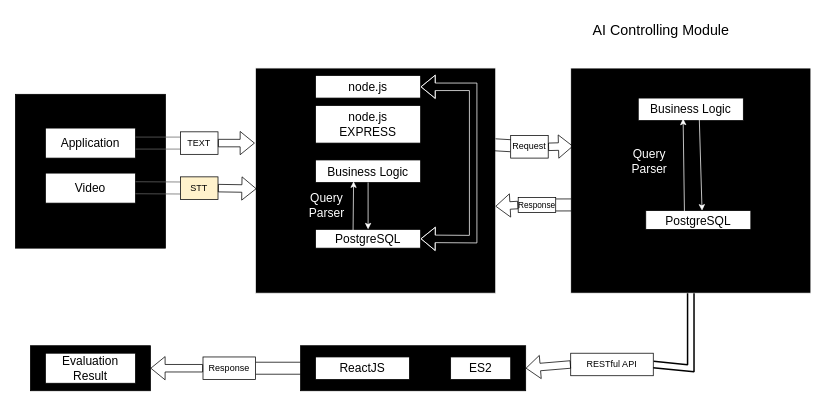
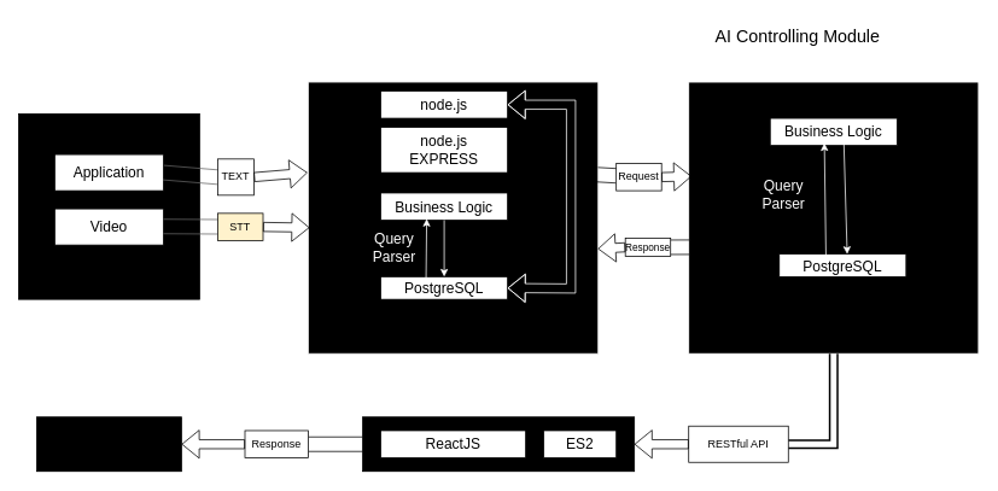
- <mxCell id="10" value="TEXT" style="rounded=0;whiteSpace=wrap;html=1;" parent="1" vertex="1"><mxGeometry x="240" y="175" width="50" height="30" as="geometry" /></mxCell>
+ <mxCell id="10" value="TEXT" style="rounded=0;whiteSpace=wrap;html=1;" parent="1" vertex="1"><mxGeometry x="240" y="175" width="40" height="40" as="geometry" /></mxCell>
- <mxCell id="32" value="RESTful API" style="rounded=0;whiteSpace=wrap;html=1;" parent="1" vertex="1"><mxGeometry x="760" y="470" width="110" height="30" as="geometry" /></mxCell>
+ <mxCell id="32" value="RESTful API" style="rounded=0;whiteSpace=wrap;html=1;" parent="1" vertex="1"><mxGeometry x="760" y="470" width="110" height="40" as="geometry" /></mxCell>
- <mxCell id="41" value="&lt;font style=&quot;font-size: 16px;&quot;&gt;Evaluation Result&lt;/font&gt;" style="rounded=0;whiteSpace=wrap;html=1;" parent="1" vertex="1"><mxGeometry x="60" y="470" width="120" height="40" as="geometry" /></mxCell>
- <mxCell id="35" value="&lt;font style=&quot;font-size: 16px;&quot;&gt;ReactJS&lt;/font&gt;" style="rounded=0;whiteSpace=wrap;html=1;" parent="1" vertex="1"><mxGeometry x="420" y="475" width="125" height="30" as="geometry" /></mxCell>
+ <mxCell id="35" value="&lt;font style=&quot;font-size: 16px;&quot;&gt;ReactJS&lt;/font&gt;" style="rounded=0;whiteSpace=wrap;html=1;" parent="1" vertex="1"><mxGeometry x="420" y="475" width="160" height="30" as="geometry" /></mxCell>
